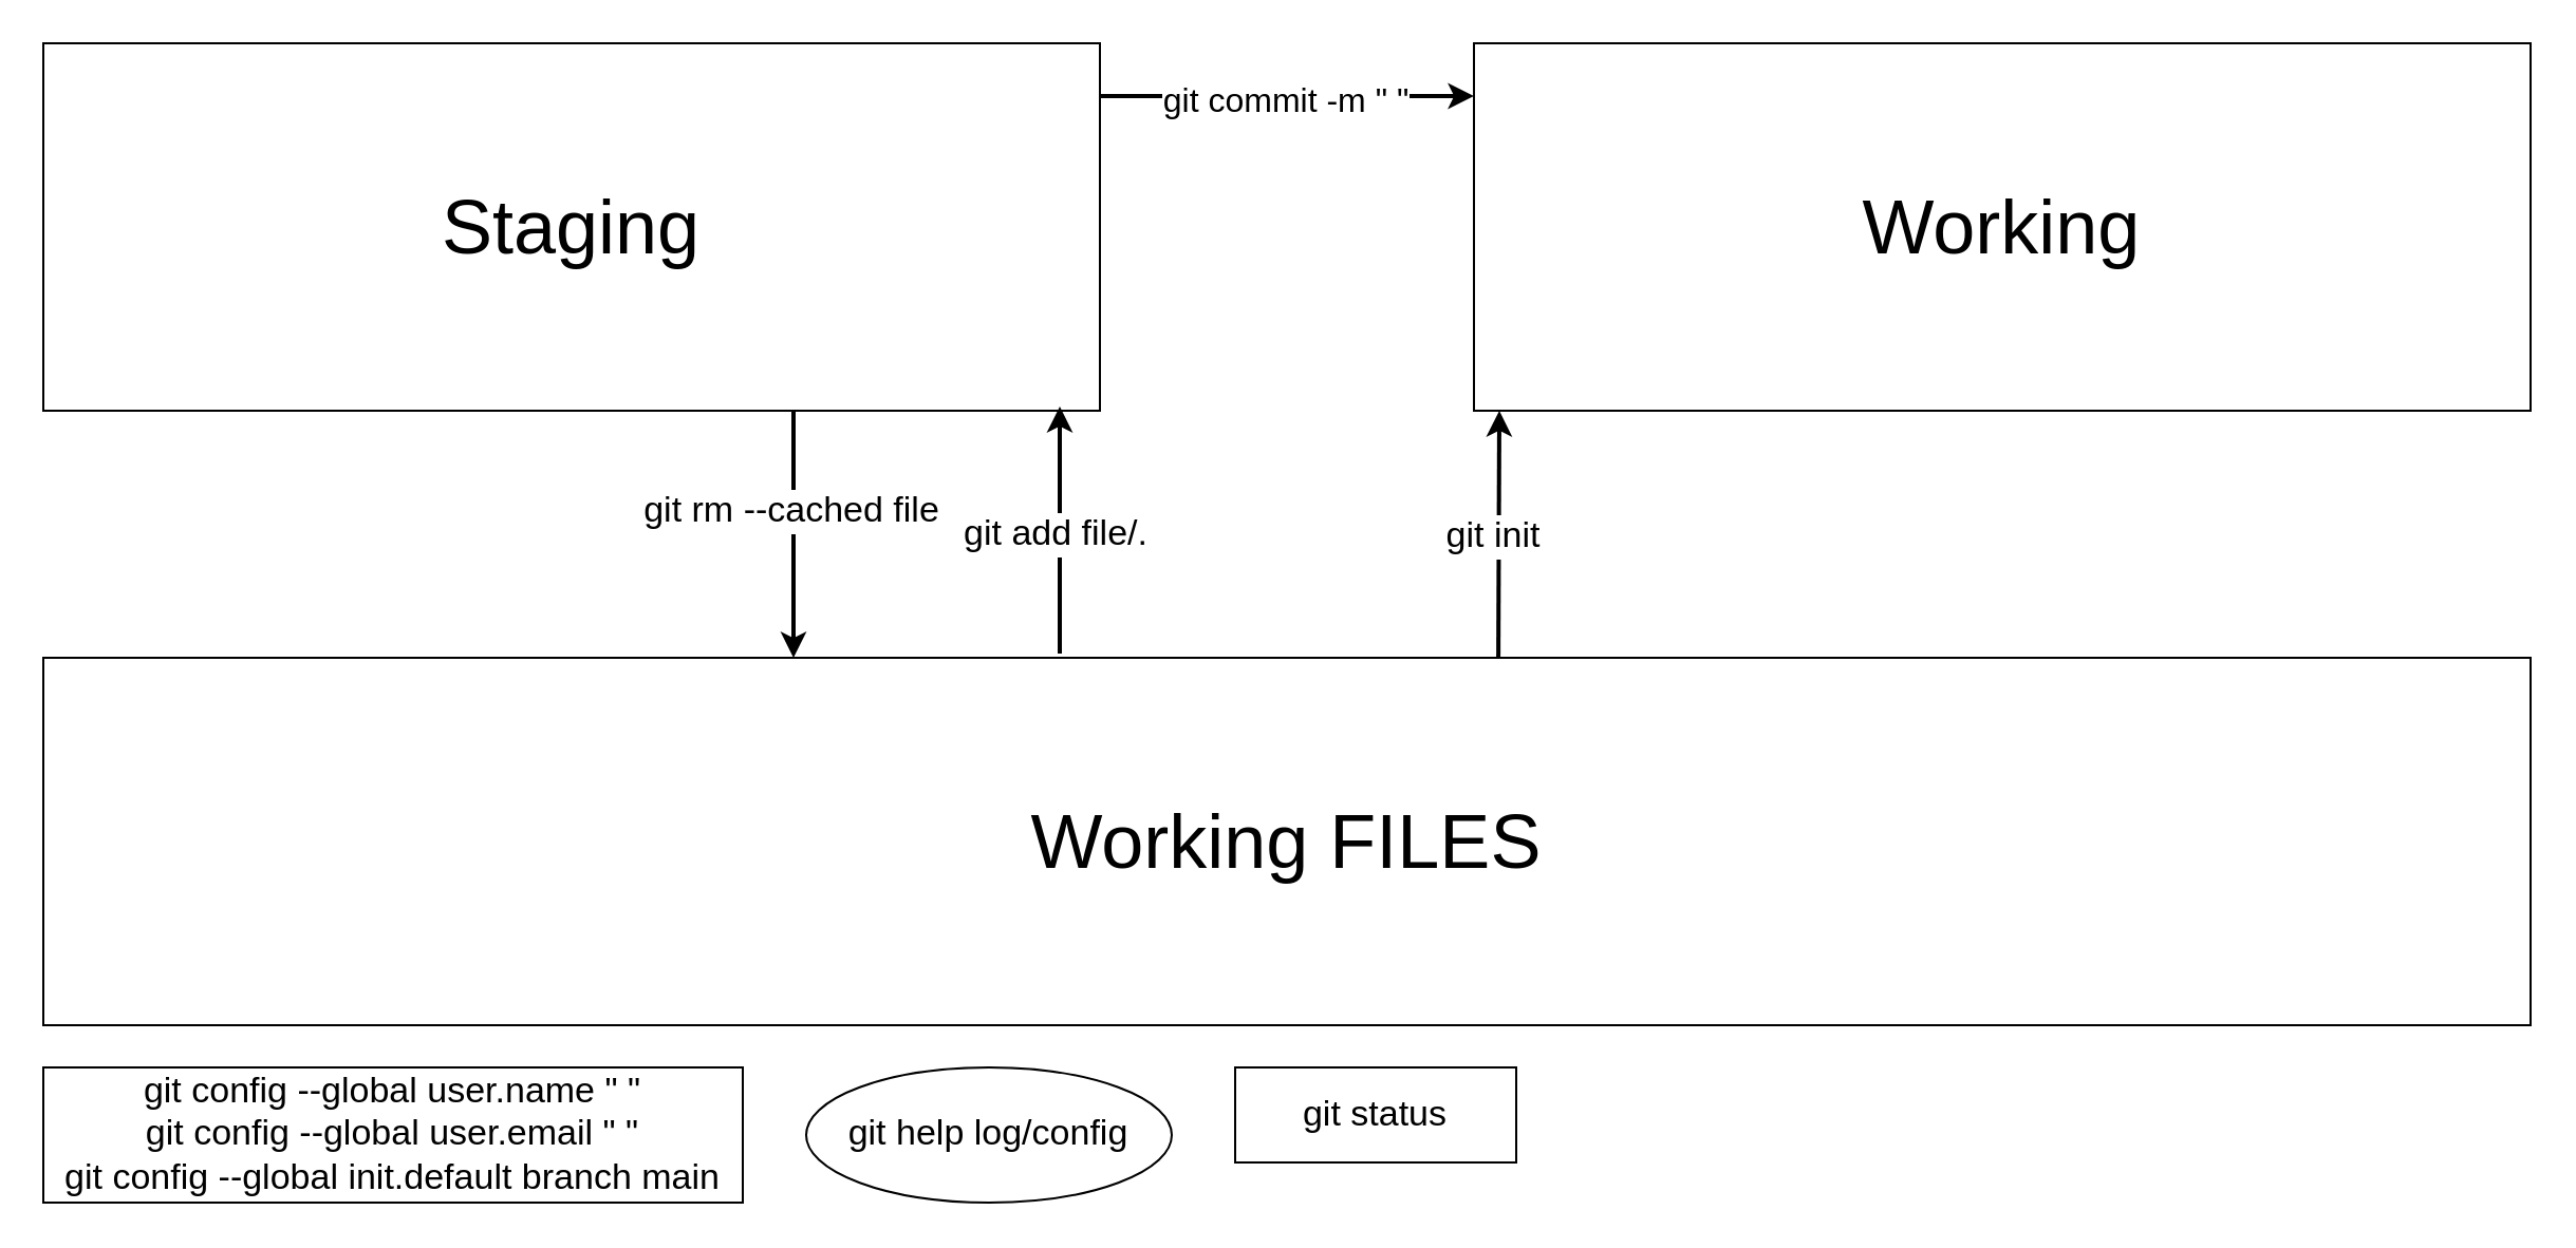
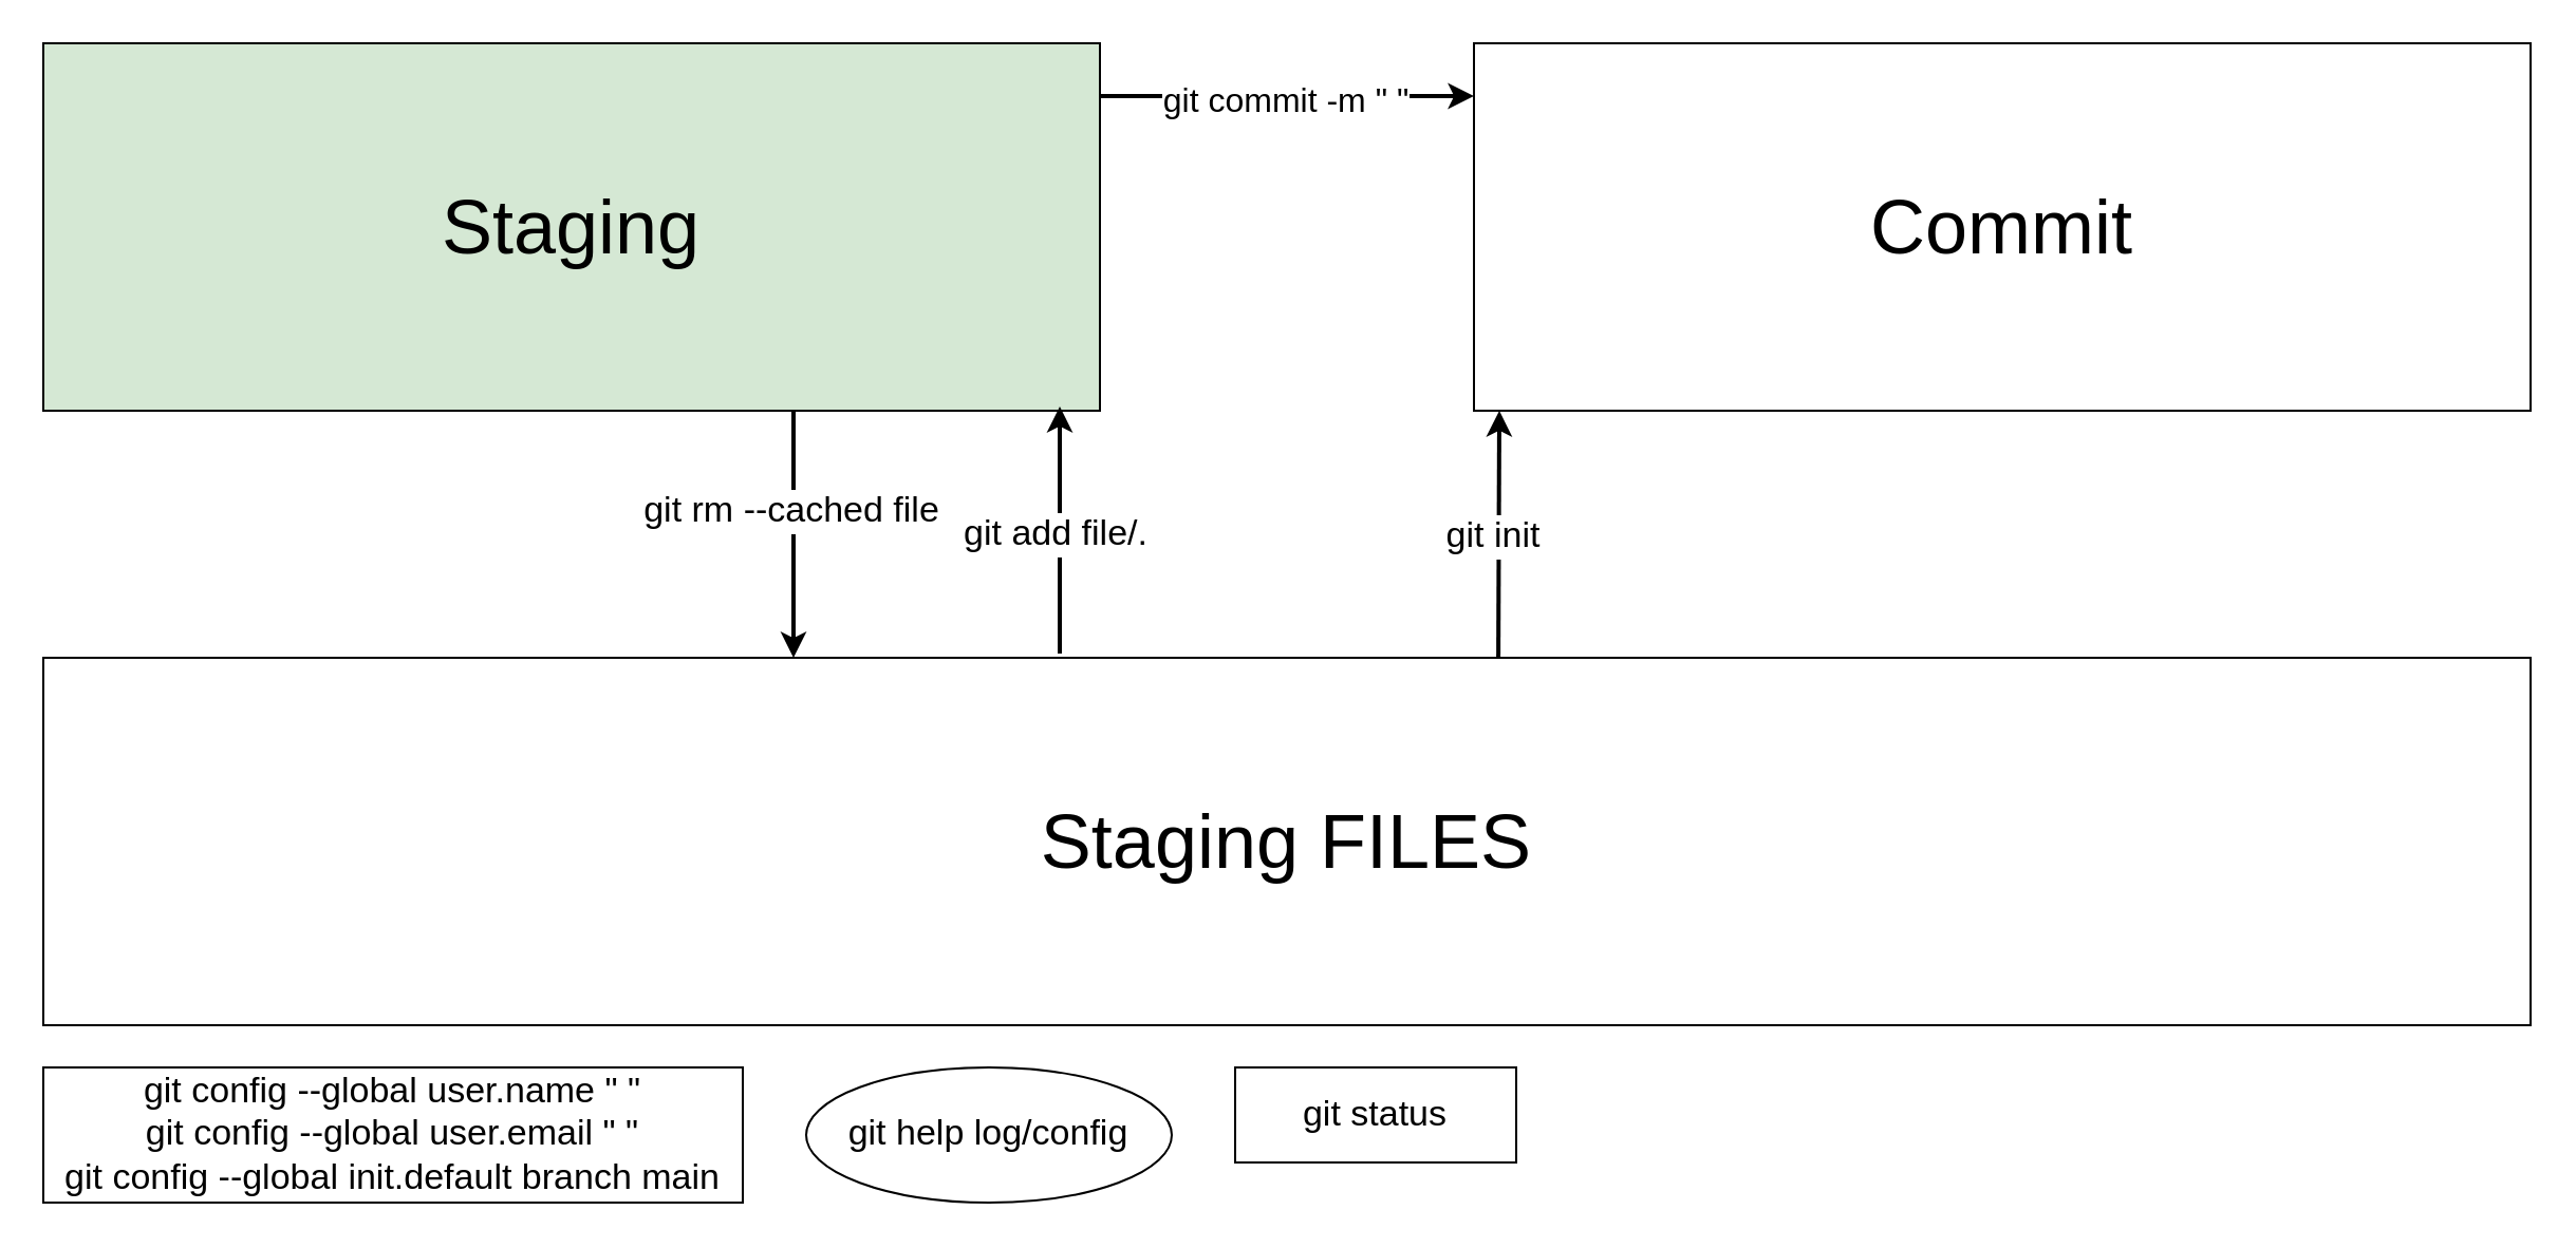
- <mxCell id="5" value="Staging" style="rounded=0;whiteSpace=wrap;html=1;fontSize=36;" vertex="1" parent="1"><mxGeometry x="20" y="20" width="500" height="174" as="geometry" /></mxCell>
+ <mxCell id="5" value="Staging" style="rounded=0;whiteSpace=wrap;html=1;fontSize=36;fillColor=#d5e8d4;" vertex="1" parent="1"><mxGeometry x="20" y="20" width="500" height="174" as="geometry" /></mxCell>
- <mxCell id="6" value="Working" style="rounded=0;whiteSpace=wrap;html=1;fontSize=36;" vertex="1" parent="1"><mxGeometry x="697" y="20" width="500" height="174" as="geometry" /></mxCell>
+ <mxCell id="6" value="Commit" style="rounded=0;whiteSpace=wrap;html=1;fontSize=36;" vertex="1" parent="1"><mxGeometry x="697" y="20" width="500" height="174" as="geometry" /></mxCell>
- <mxCell id="2" value="Working FILES" style="rounded=0;whiteSpace=wrap;html=1;fontSize=36;" vertex="1" parent="1"><mxGeometry x="20" y="311" width="1177" height="174" as="geometry" /></mxCell>
+ <mxCell id="2" value="Staging FILES" style="rounded=0;whiteSpace=wrap;html=1;fontSize=36;" vertex="1" parent="1"><mxGeometry x="20" y="311" width="1177" height="174" as="geometry" /></mxCell>
